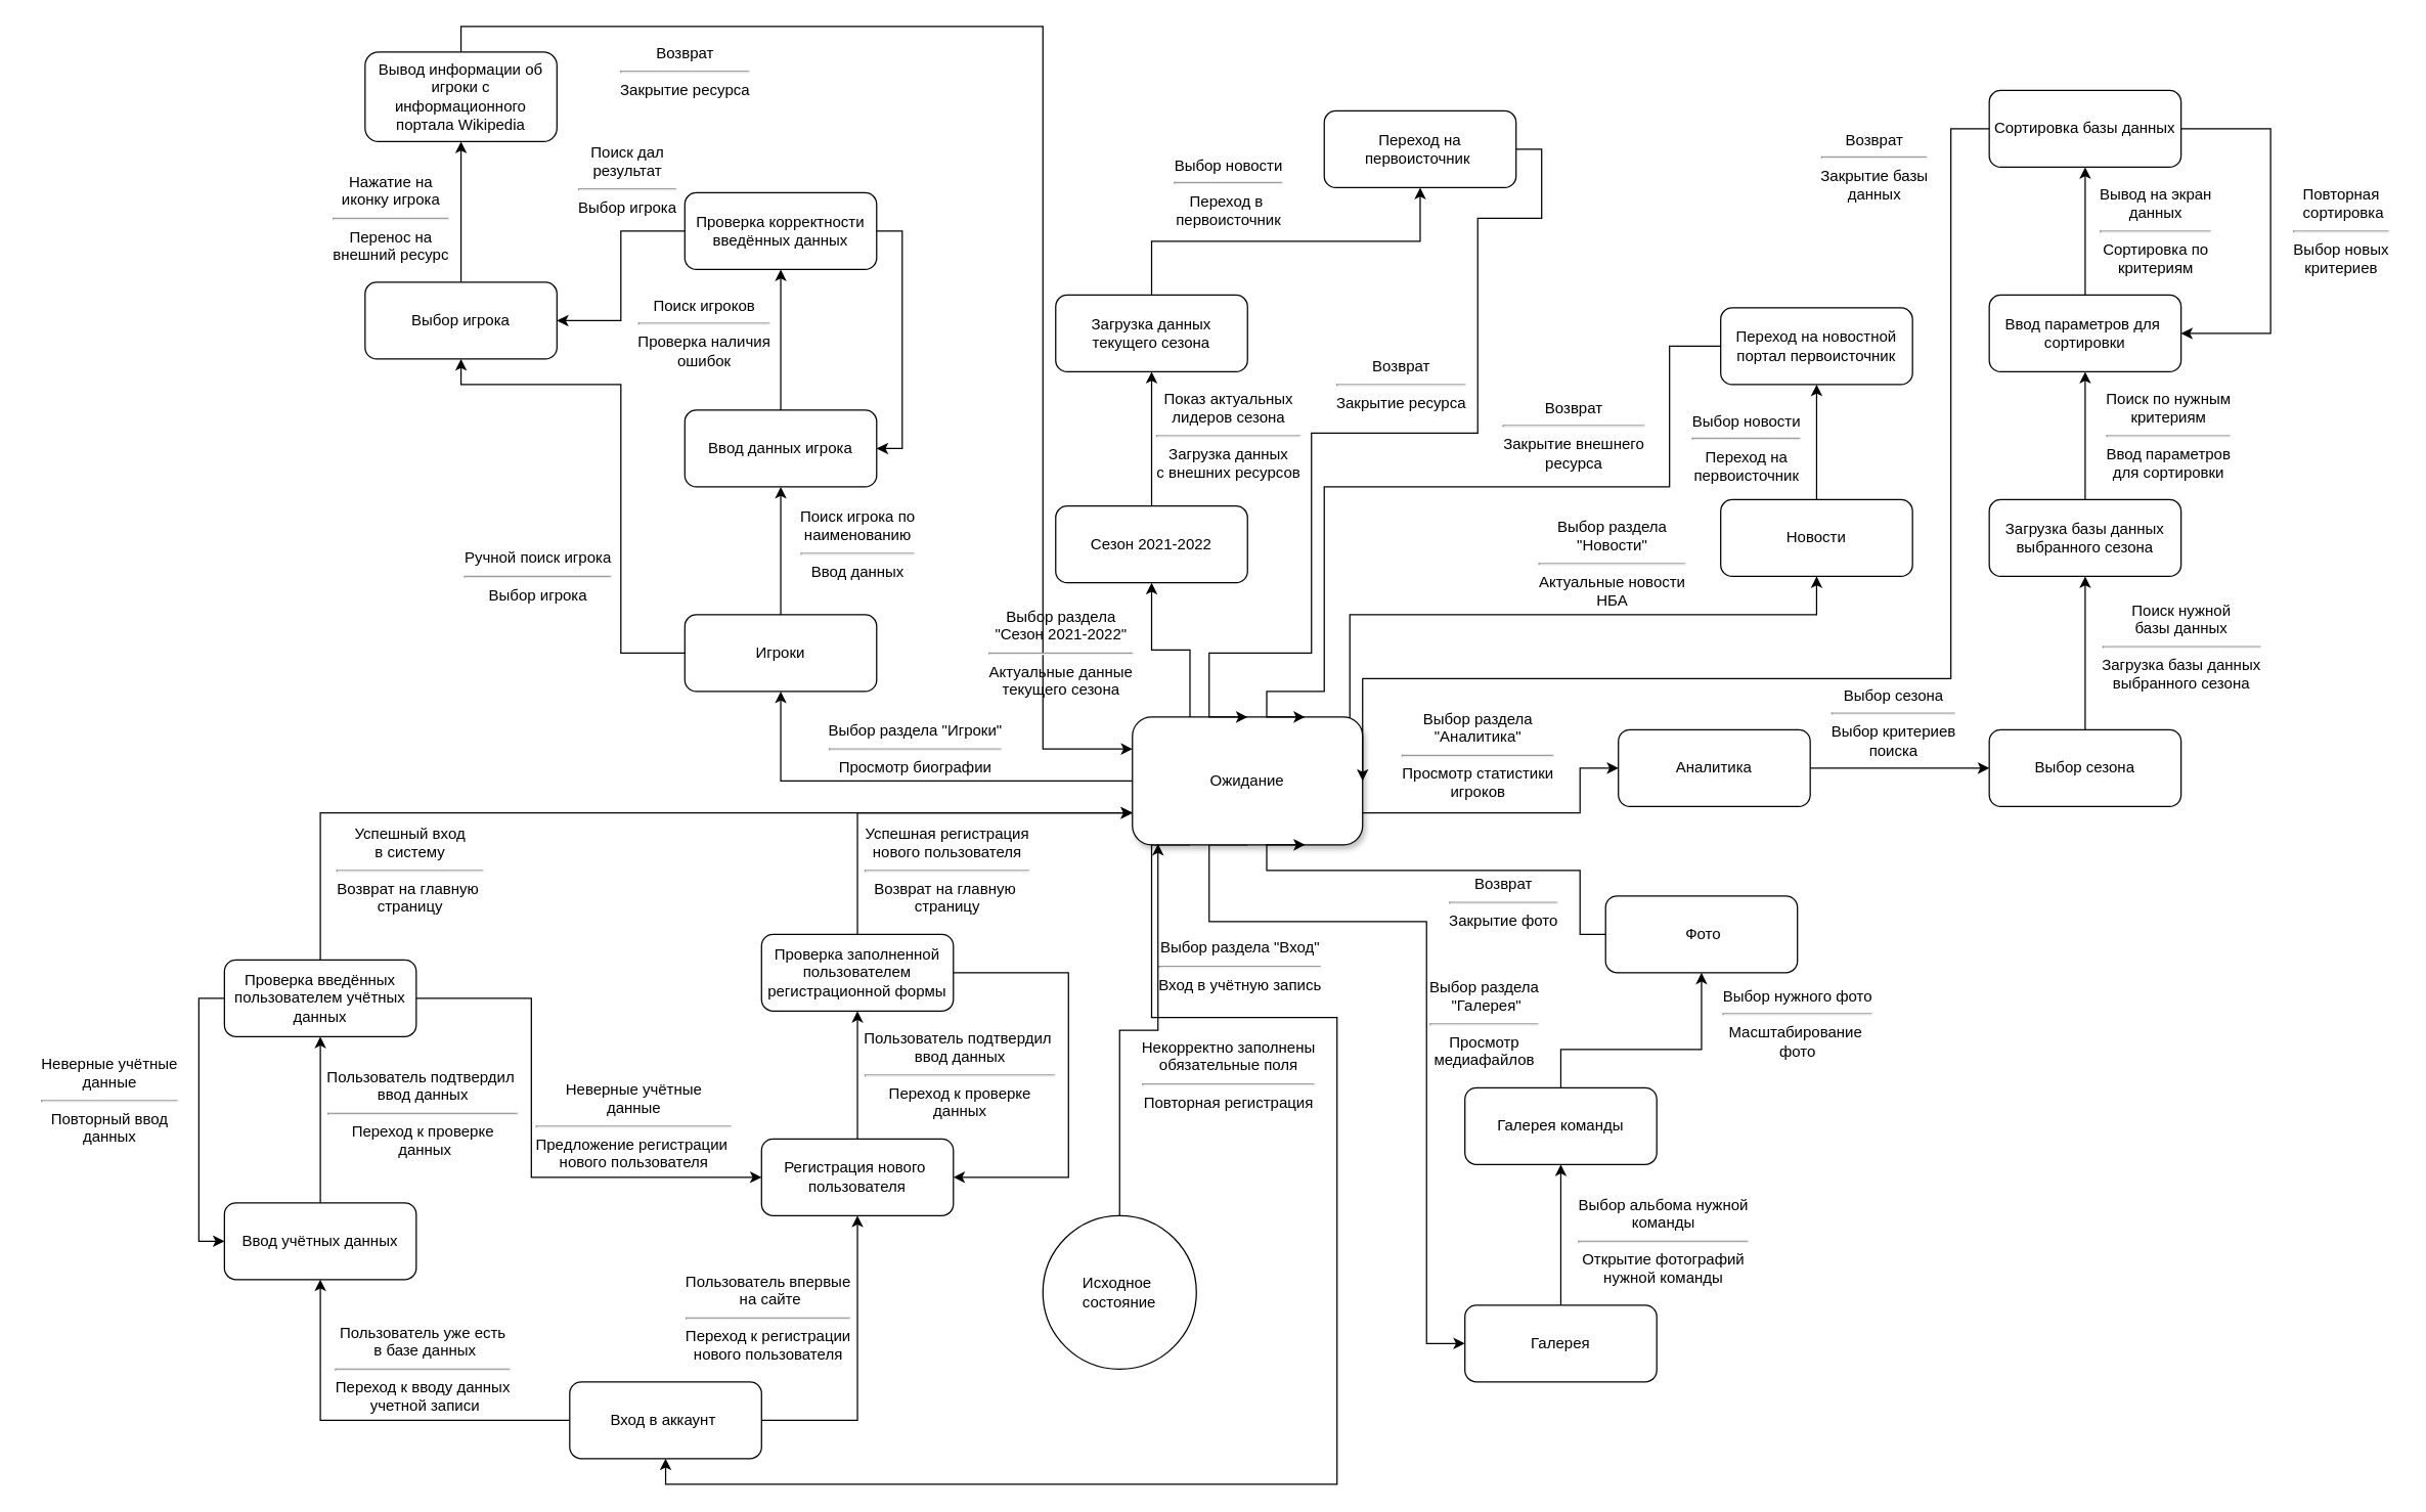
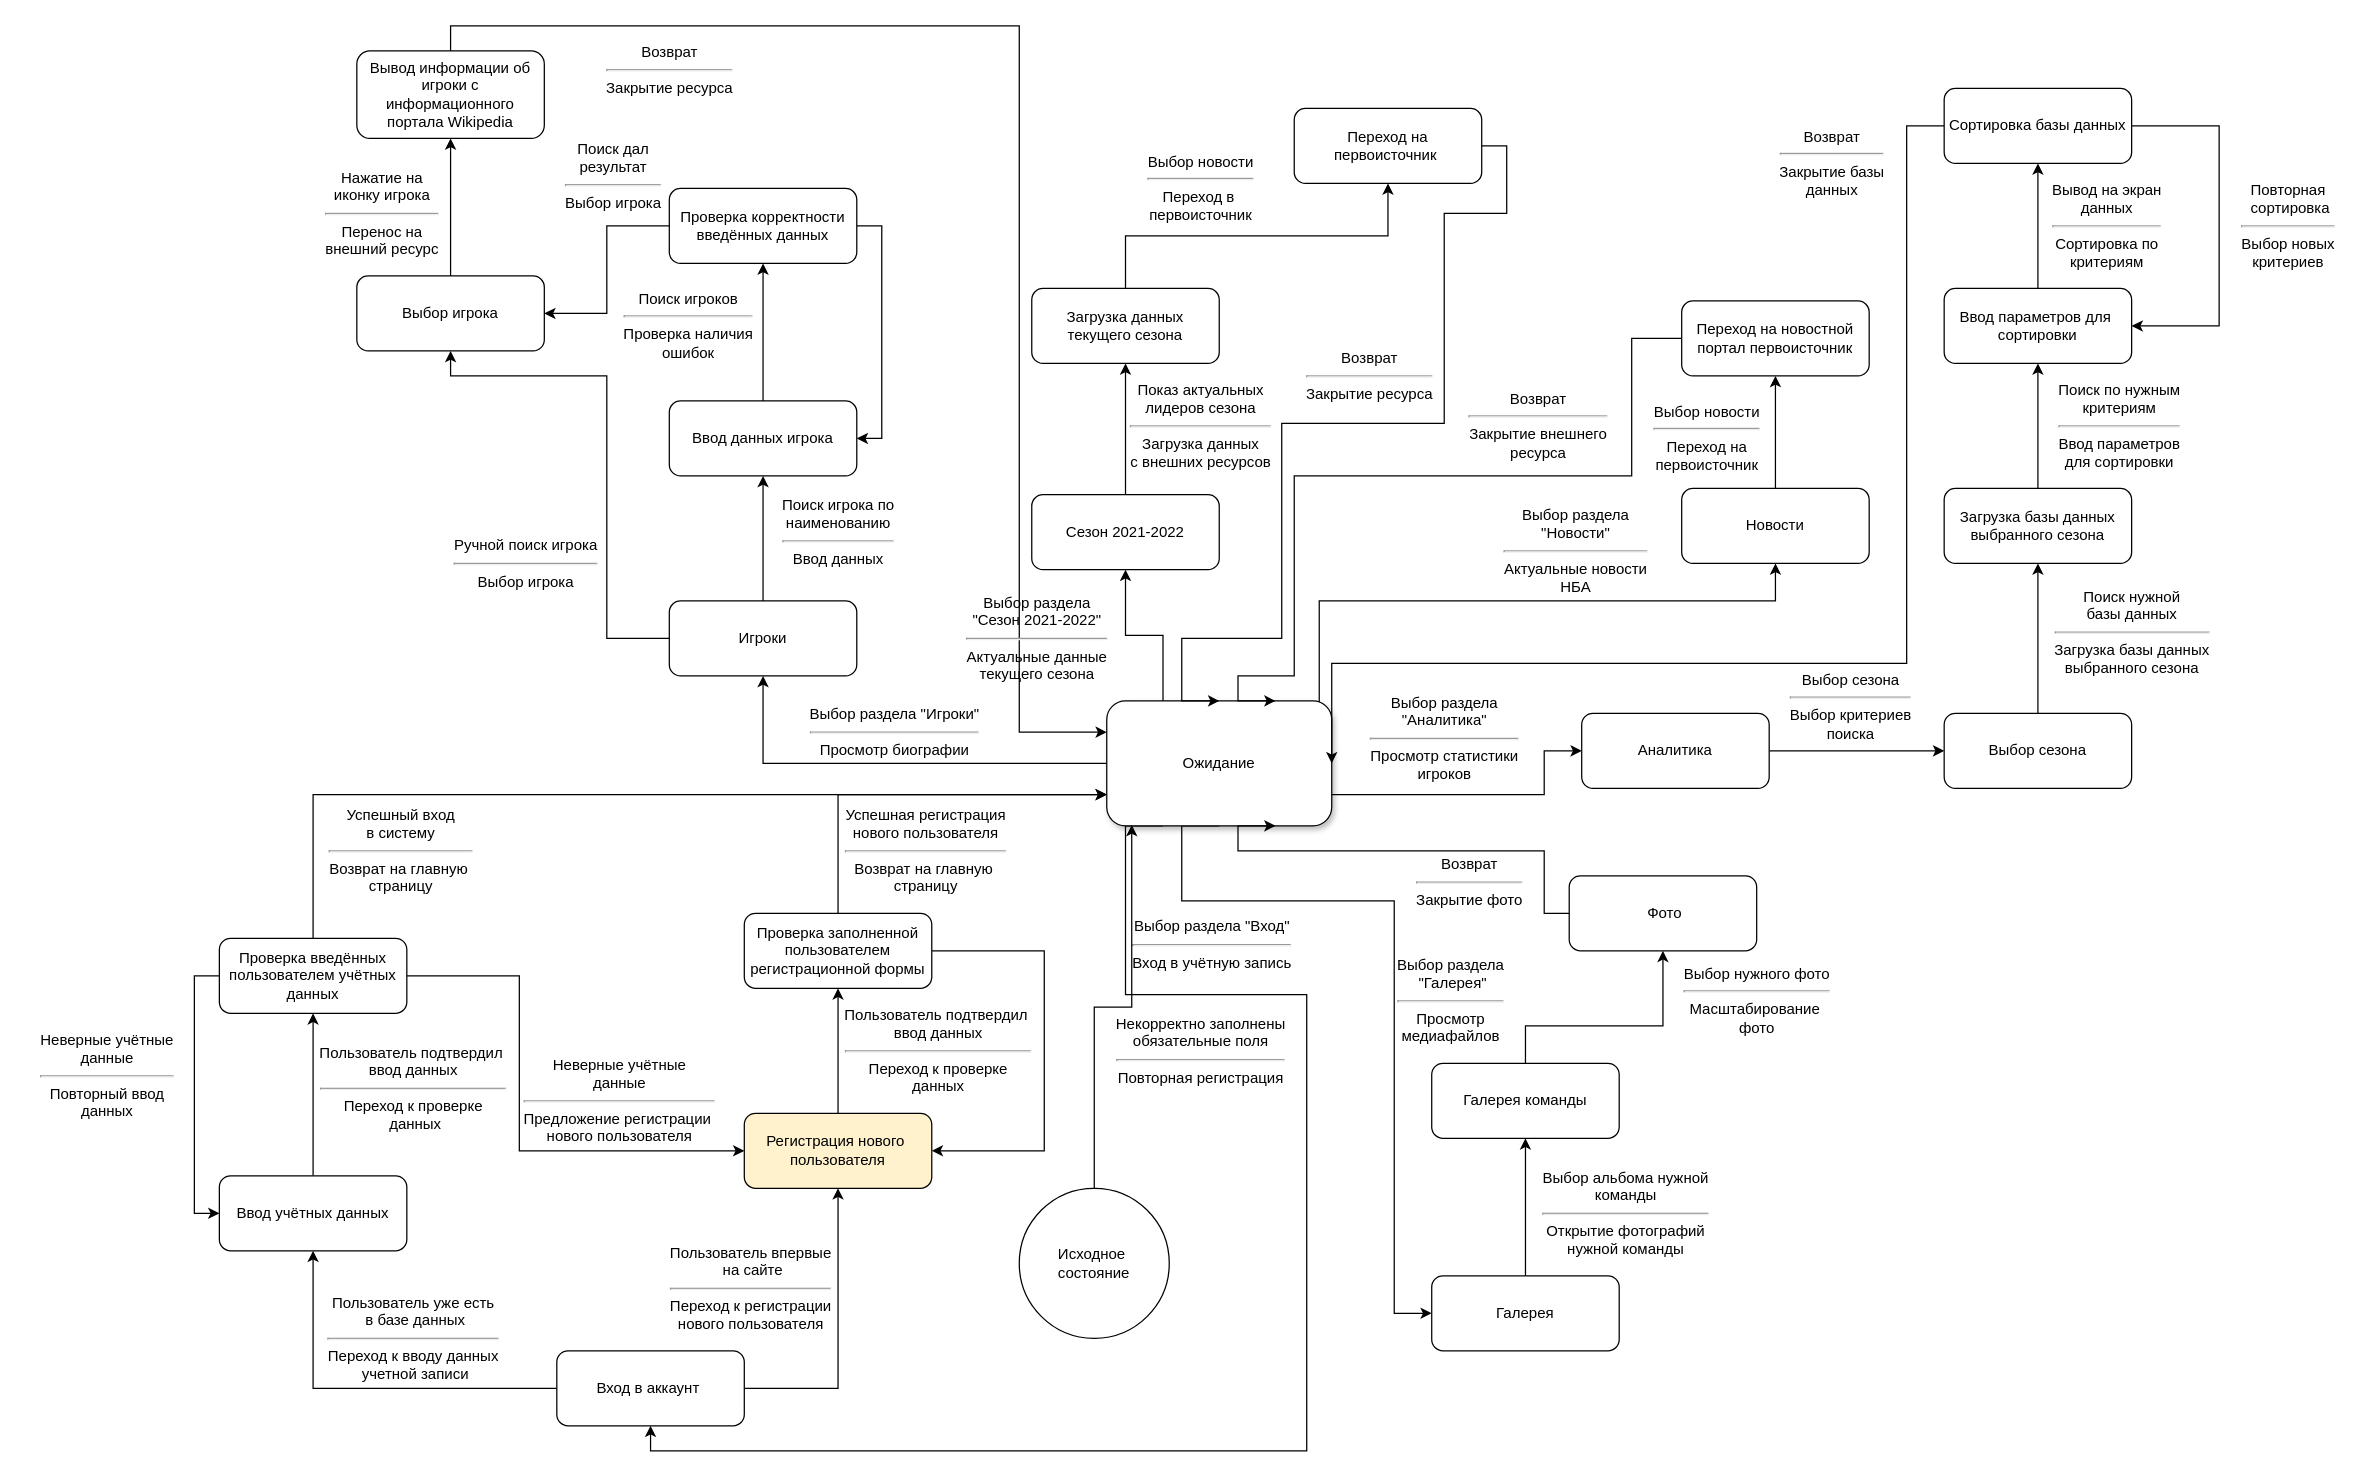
- <mxCell id="16" value="Регистрация нового&amp;nbsp; пользователя" style="rounded=1;whiteSpace=wrap;html=1;" parent="1" vertex="1"><mxGeometry x="595" y="890" width="150" height="60" as="geometry" /></mxCell>
+ <mxCell id="16" value="Регистрация нового&amp;nbsp; пользователя" style="rounded=1;whiteSpace=wrap;html=1;fillColor=#fff2cc;" parent="1" vertex="1"><mxGeometry x="595" y="890" width="150" height="60" as="geometry" /></mxCell>
